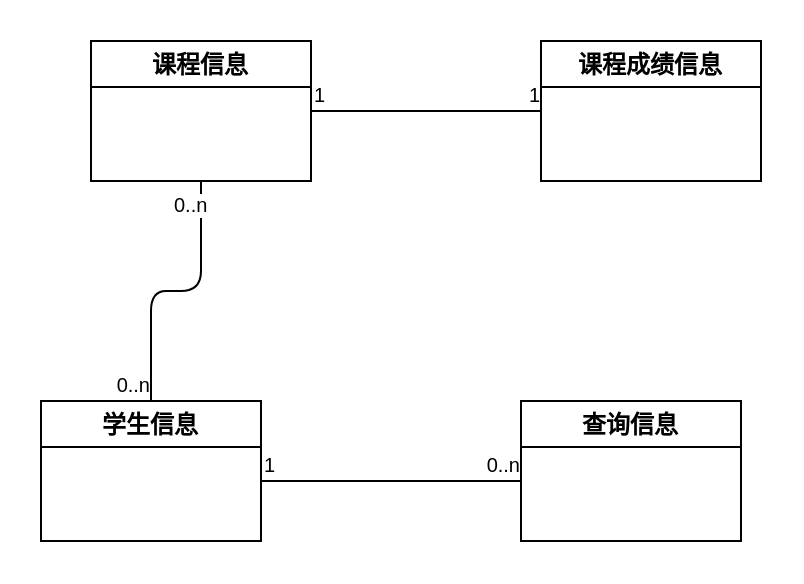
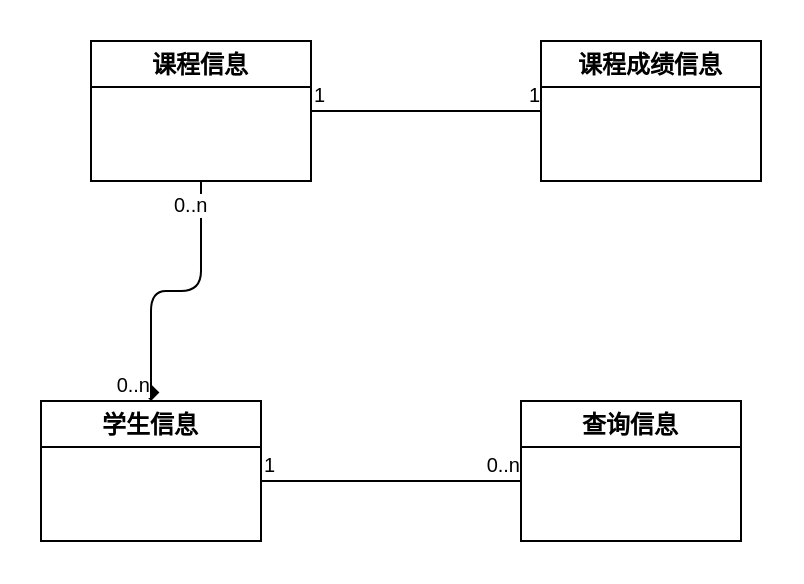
- <mxCell id="9" value="" style="endArrow=none;html=1;edgeStyle=orthogonalEdgeStyle;exitX=0.5;exitY=1;exitDx=0;exitDy=0;entryX=0.5;entryY=0;entryDx=0;entryDy=0;" edge="1" parent="1" source="3" target="2"><mxGeometry relative="1" as="geometry"><mxPoint x="90" y="160" as="sourcePoint" /><mxPoint x="250" y="160" as="targetPoint" /></mxGeometry></mxCell>
+ <mxCell id="9" value="" style="endArrow=diamond;html=1;edgeStyle=orthogonalEdgeStyle;exitX=0.5;exitY=1;exitDx=0;exitDy=0;entryX=0.5;entryY=0;entryDx=0;entryDy=0;" edge="1" parent="1" source="3" target="2"><mxGeometry relative="1" as="geometry"><mxPoint x="90" y="160" as="sourcePoint" /><mxPoint x="250" y="160" as="targetPoint" /></mxGeometry></mxCell>
